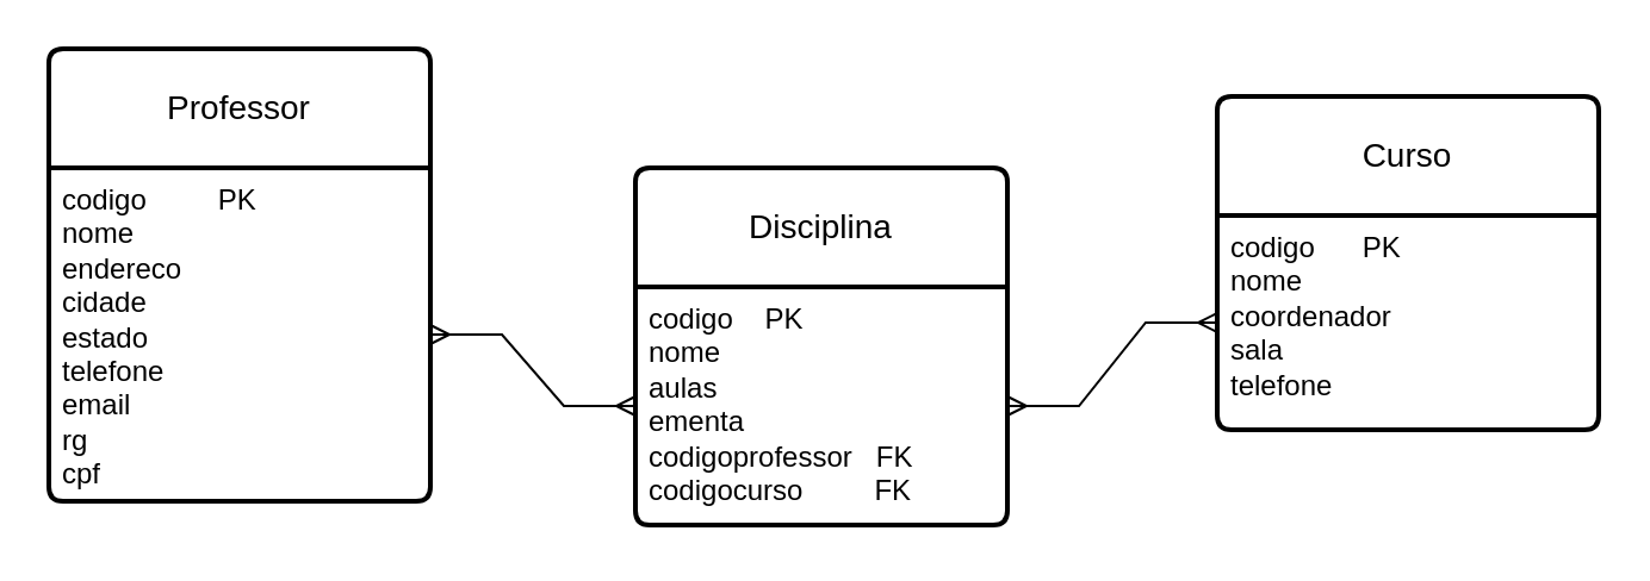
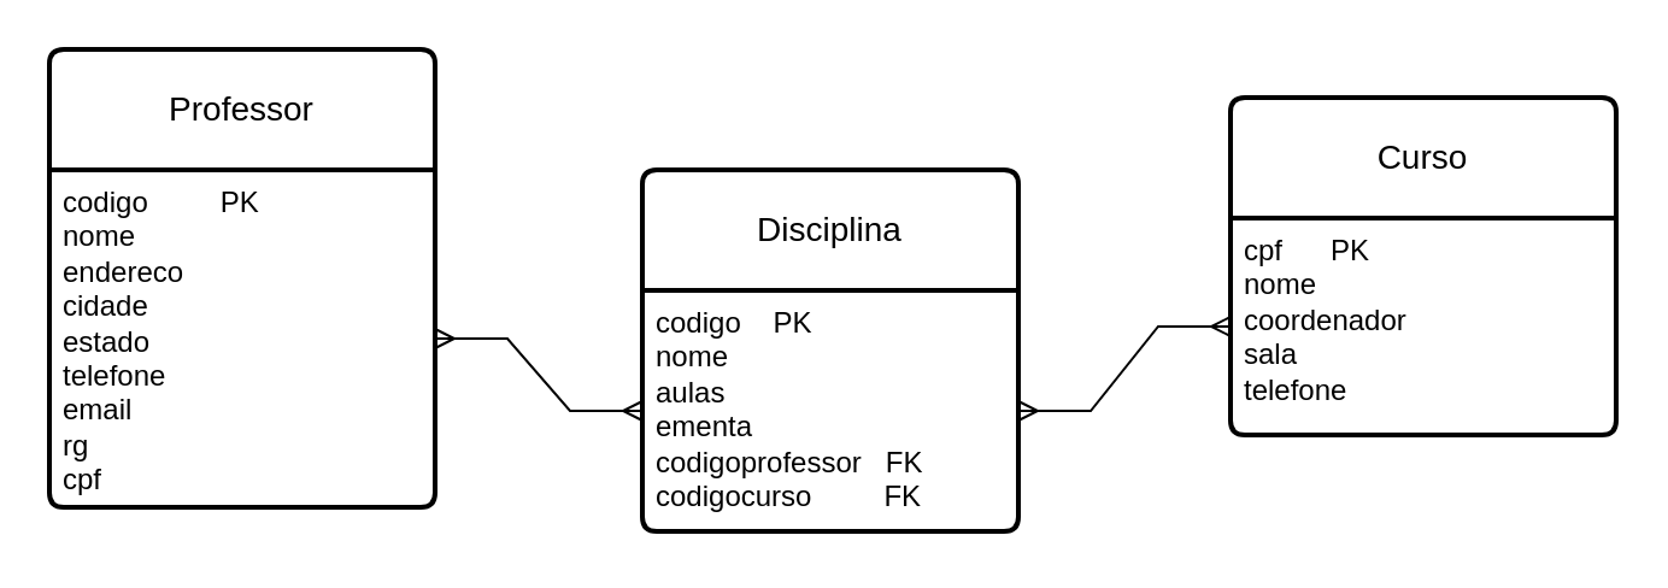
- <mxCell id="7" value="&lt;div&gt;&lt;div&gt;codigo&amp;nbsp; &amp;nbsp; &amp;nbsp; PK&lt;/div&gt;&lt;/div&gt;&lt;div&gt;nome&lt;/div&gt;&lt;div&gt;coordenador&lt;/div&gt;&lt;div&gt;sala&lt;/div&gt;&lt;div&gt;telefone&lt;/div&gt;" style="align=left;strokeColor=none;fillColor=none;spacingLeft=4;fontSize=12;verticalAlign=top;resizable=0;rotatable=0;part=1;html=1;" vertex="1" parent="6"><mxGeometry y="50" width="160" height="90" as="geometry" /></mxCell>
+ <mxCell id="7" value="&lt;div&gt;&lt;div&gt;cpf&amp;nbsp; &amp;nbsp; &amp;nbsp; PK&lt;/div&gt;&lt;/div&gt;&lt;div&gt;nome&lt;/div&gt;&lt;div&gt;coordenador&lt;/div&gt;&lt;div&gt;sala&lt;/div&gt;&lt;div&gt;telefone&lt;/div&gt;" style="align=left;strokeColor=none;fillColor=none;spacingLeft=4;fontSize=12;verticalAlign=top;resizable=0;rotatable=0;part=1;html=1;" vertex="1" parent="6"><mxGeometry y="50" width="160" height="90" as="geometry" /></mxCell>
